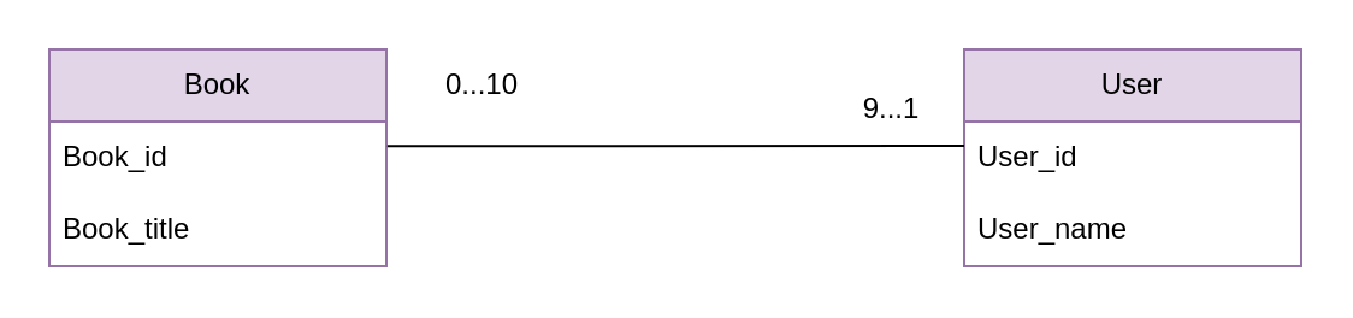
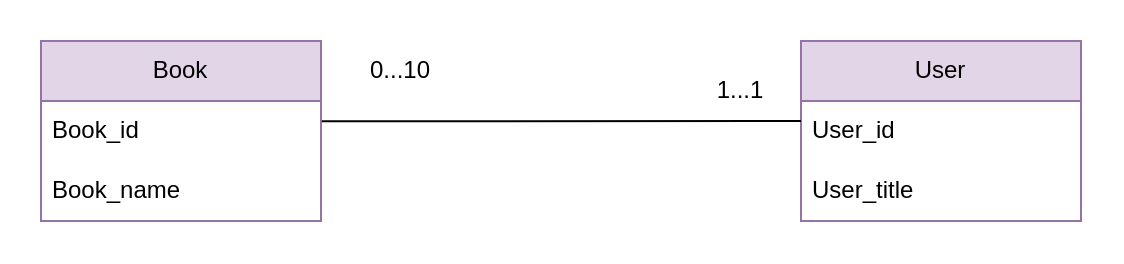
- <mxCell id="10" value="9...1" style="text;html=1;strokeColor=none;fillColor=none;align=center;verticalAlign=middle;whiteSpace=wrap;rounded=0;" vertex="1" parent="1"><mxGeometry x="340" y="30" width="60" height="30" as="geometry" /></mxCell>
+ <mxCell id="10" value="1...1" style="text;html=1;strokeColor=none;fillColor=none;align=center;verticalAlign=middle;whiteSpace=wrap;rounded=0;" vertex="1" parent="1"><mxGeometry x="340" y="30" width="60" height="30" as="geometry" /></mxCell>
- <mxCell id="4" value="Book_title" style="text;strokeColor=none;fillColor=none;align=left;verticalAlign=middle;spacingLeft=4;spacingRight=4;overflow=hidden;points=[[0,0.5],[1,0.5]];portConstraint=eastwest;rotatable=0;whiteSpace=wrap;html=1;" vertex="1" parent="2"><mxGeometry y="60" width="140" height="30" as="geometry" /></mxCell>
+ <mxCell id="4" value="Book_name" style="text;strokeColor=none;fillColor=none;align=left;verticalAlign=middle;spacingLeft=4;spacingRight=4;overflow=hidden;points=[[0,0.5],[1,0.5]];portConstraint=eastwest;rotatable=0;whiteSpace=wrap;html=1;" vertex="1" parent="2"><mxGeometry y="60" width="140" height="30" as="geometry" /></mxCell>
- <mxCell id="7" value="User_name" style="text;strokeColor=none;fillColor=none;align=left;verticalAlign=middle;spacingLeft=4;spacingRight=4;overflow=hidden;points=[[0,0.5],[1,0.5]];portConstraint=eastwest;rotatable=0;whiteSpace=wrap;html=1;" vertex="1" parent="5"><mxGeometry y="60" width="140" height="30" as="geometry" /></mxCell>
+ <mxCell id="7" value="User_title" style="text;strokeColor=none;fillColor=none;align=left;verticalAlign=middle;spacingLeft=4;spacingRight=4;overflow=hidden;points=[[0,0.5],[1,0.5]];portConstraint=eastwest;rotatable=0;whiteSpace=wrap;html=1;" vertex="1" parent="5"><mxGeometry y="60" width="140" height="30" as="geometry" /></mxCell>
